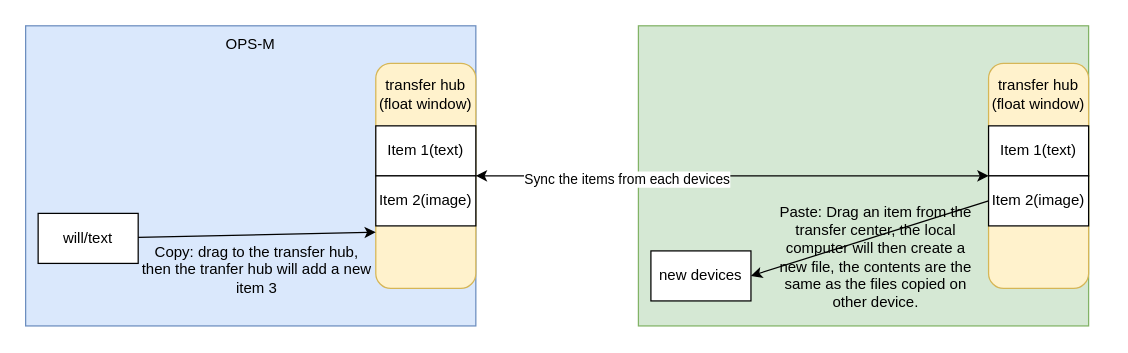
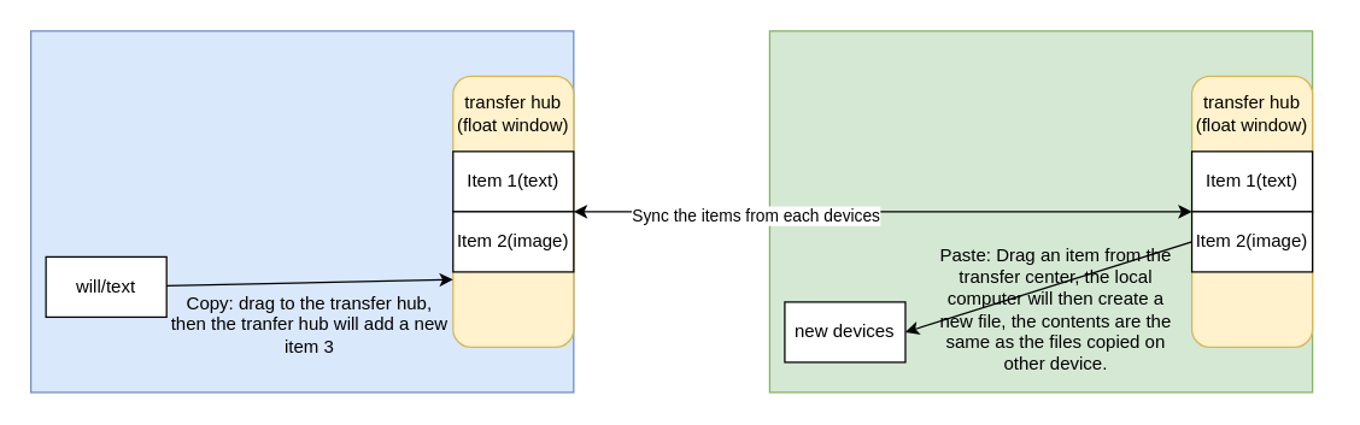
- <mxCell id="4" value="OPS-M" style="text;html=1;align=center;verticalAlign=middle;whiteSpace=wrap;rounded=0;" vertex="1" parent="1"><mxGeometry x="170" y="20" width="60" height="30" as="geometry" /></mxCell>
